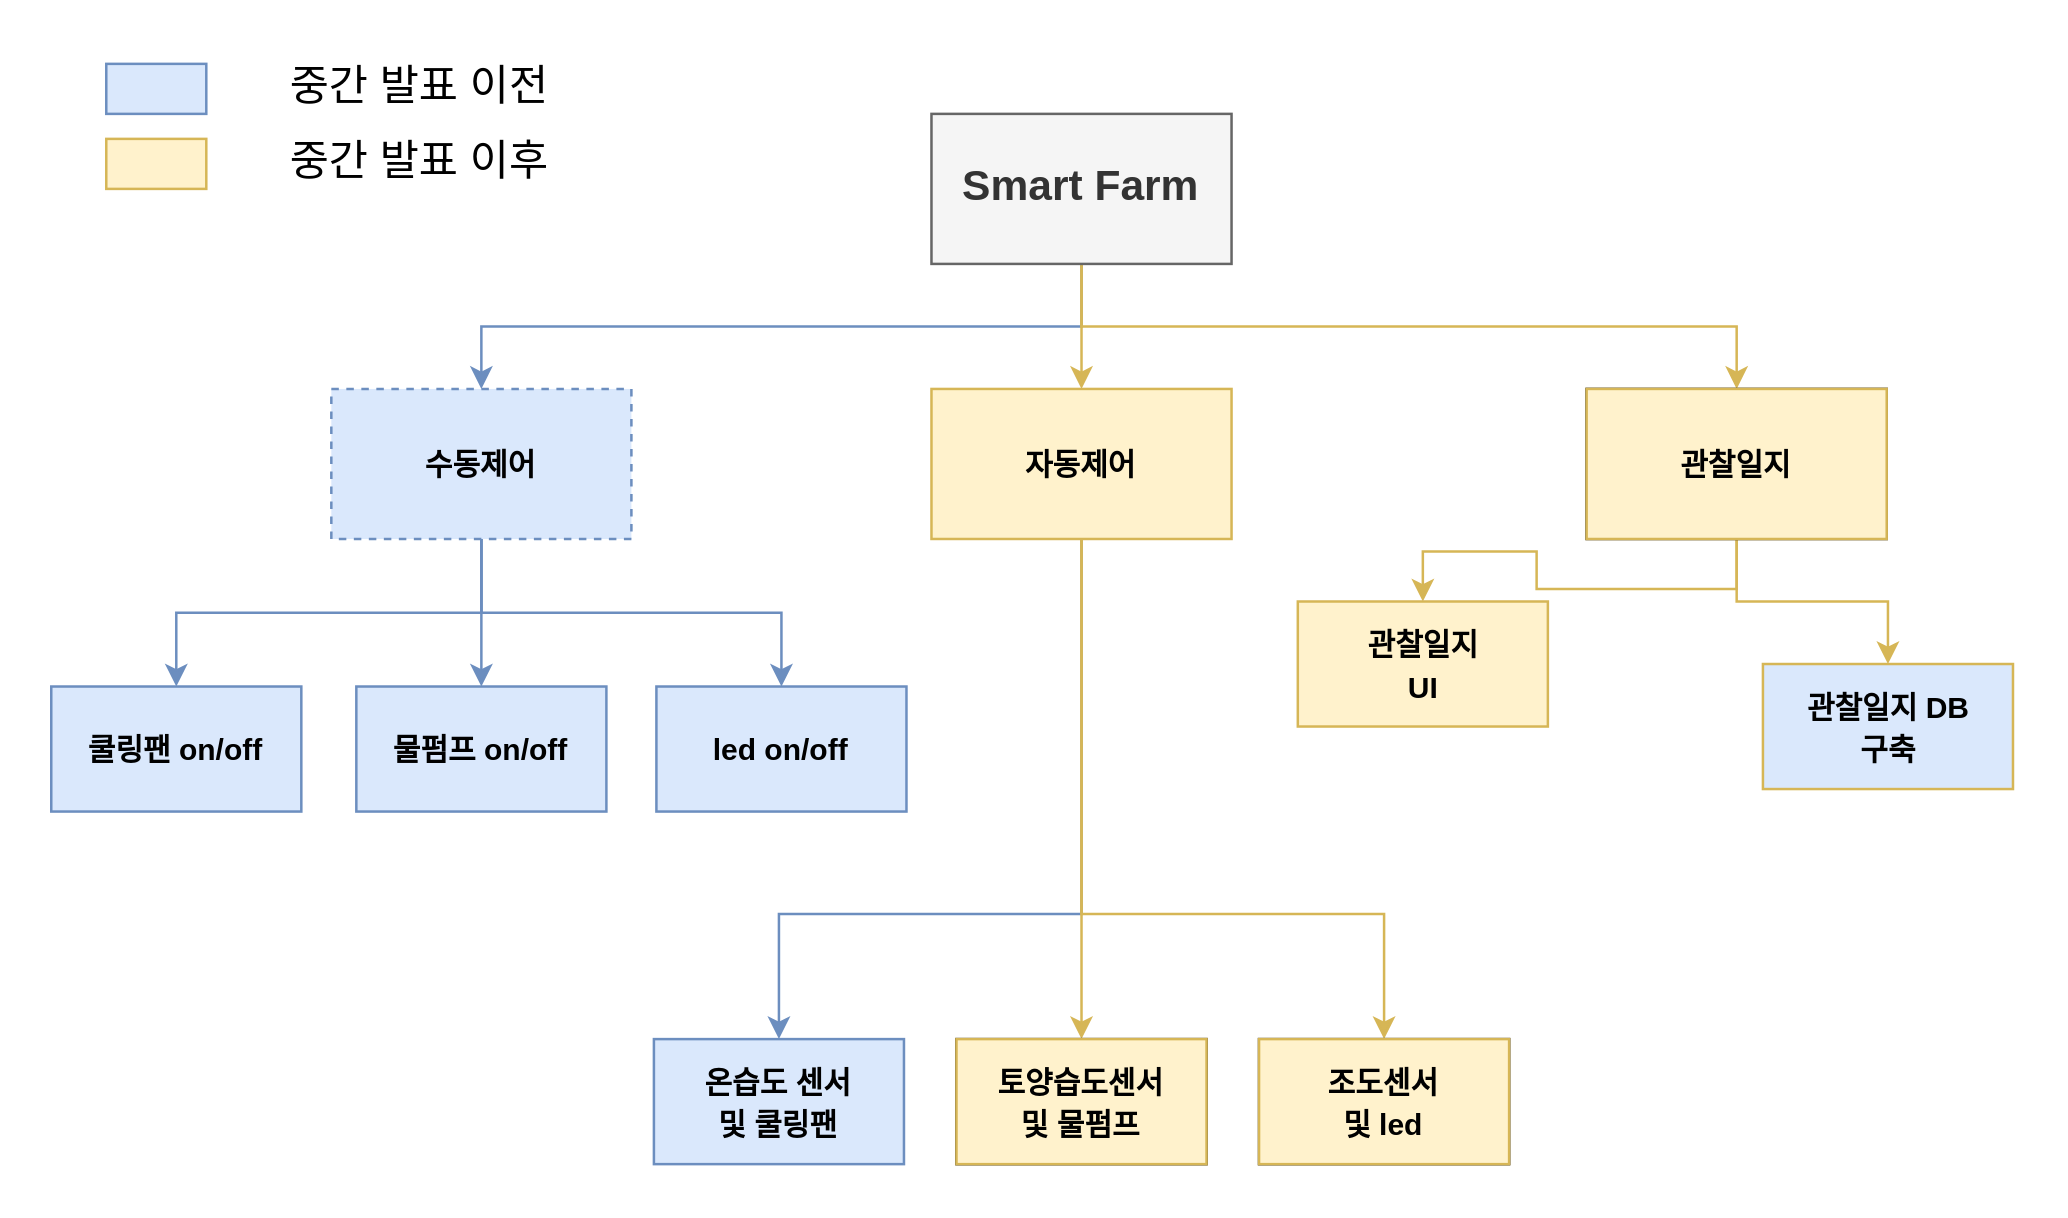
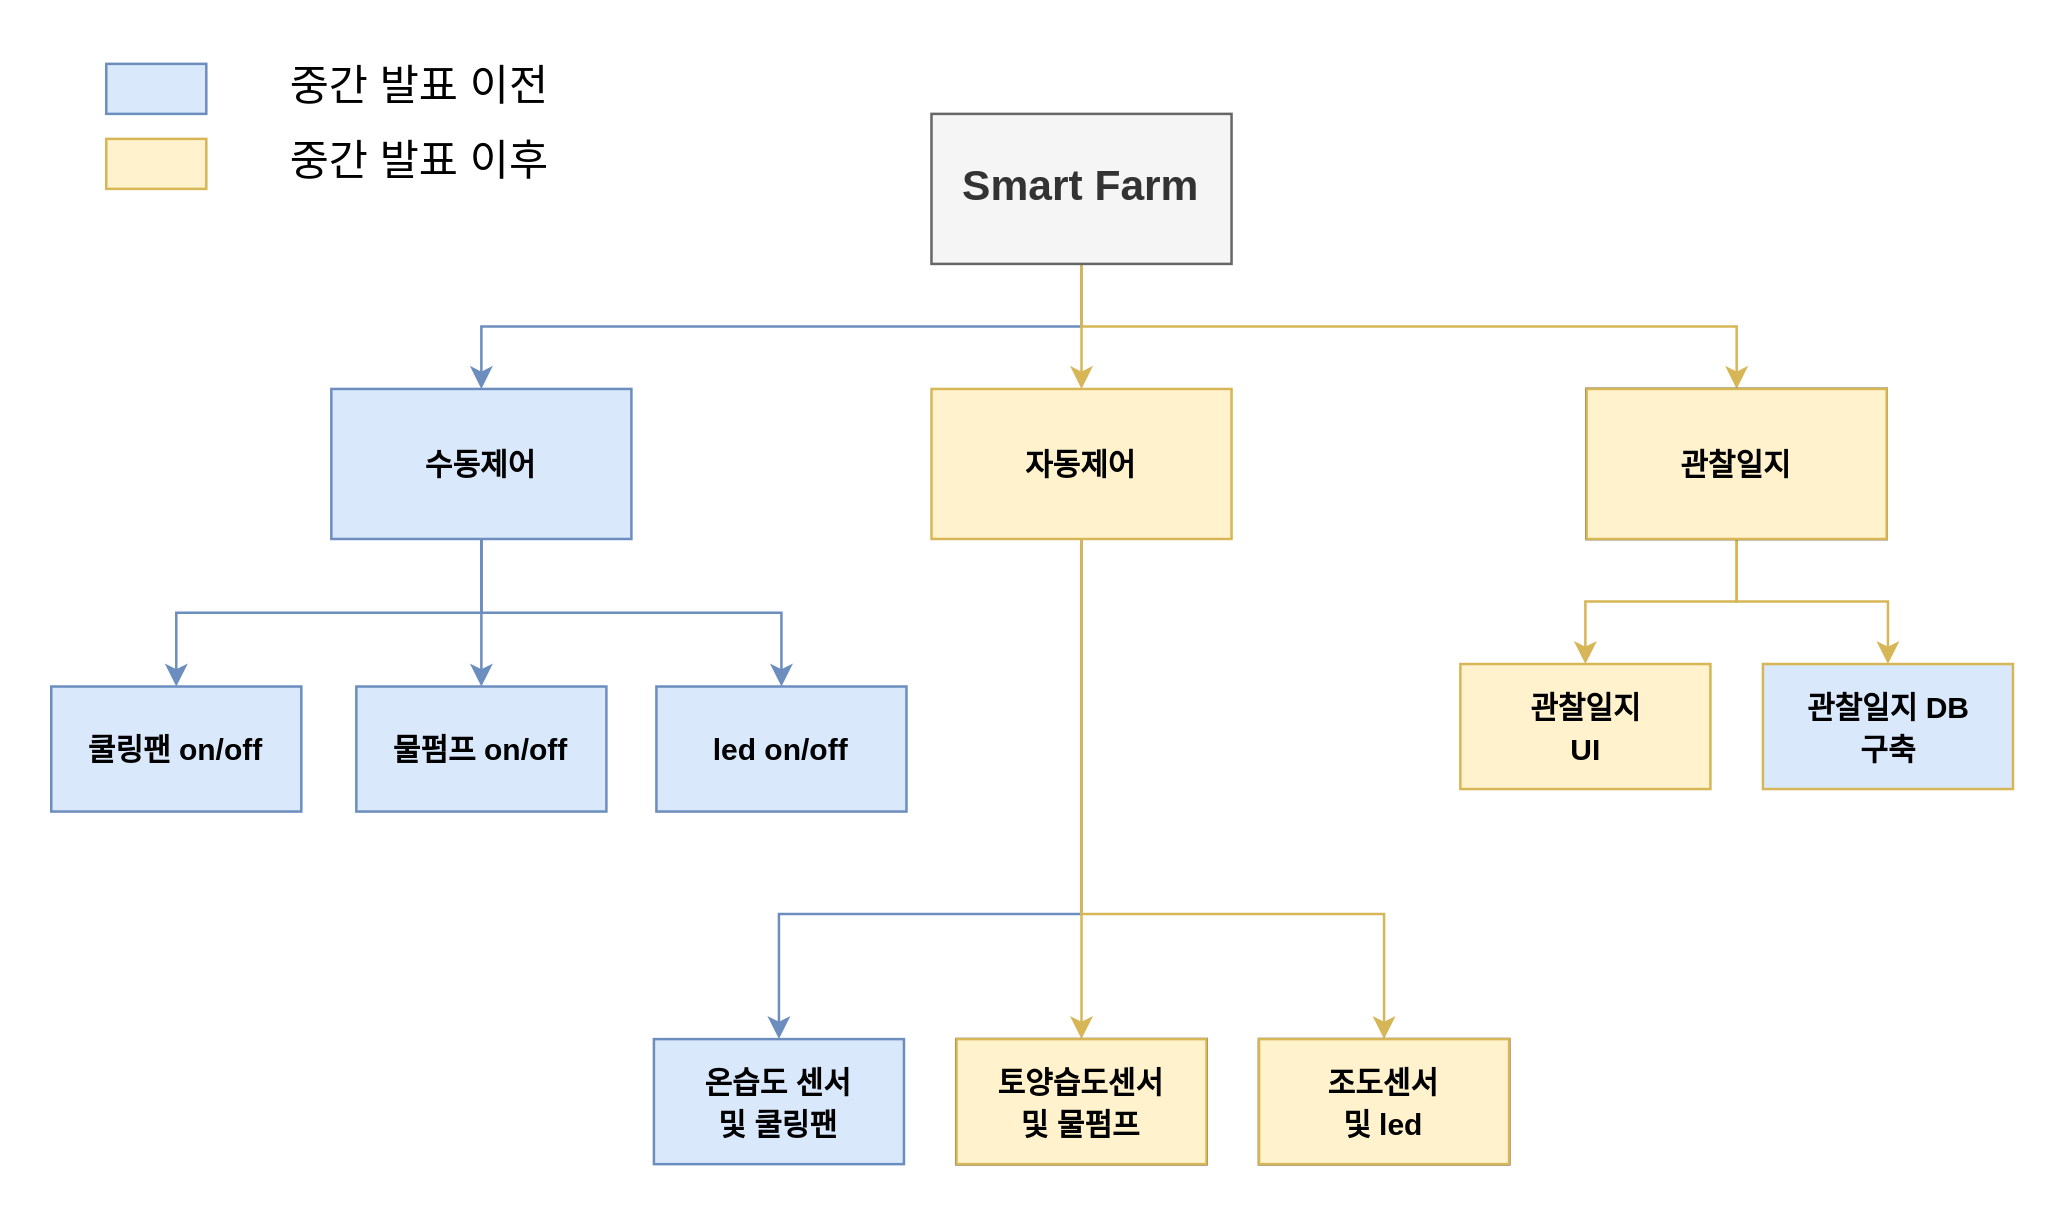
- <mxCell id="9" value="&lt;span style=&quot;font-size: 12px;&quot;&gt;수동제어&lt;/span&gt;" style="rounded=0;whiteSpace=wrap;html=1;fontSize=14;strokeWidth=1;strokeColor=#6c8ebf;fillColor=#dae8fc;fontStyle=1;dashed=1;" parent="1" vertex="1"><mxGeometry x="132" y="155" width="120" height="60" as="geometry" /></mxCell>
+ <mxCell id="9" value="&lt;span style=&quot;font-size: 12px;&quot;&gt;수동제어&lt;/span&gt;" style="rounded=0;whiteSpace=wrap;html=1;fontSize=14;strokeWidth=1;strokeColor=#6c8ebf;fillColor=#dae8fc;fontStyle=1" parent="1" vertex="1"><mxGeometry x="132" y="155" width="120" height="60" as="geometry" /></mxCell>
- <mxCell id="23" value="&lt;span style=&quot;font-size: 12px;&quot;&gt;관찰일지&lt;br&gt;UI&lt;br&gt;&lt;/span&gt;" style="rounded=0;whiteSpace=wrap;html=1;fontSize=14;strokeWidth=1;strokeColor=#d6b656;fillColor=#fff2cc;fontStyle=1" parent="1" vertex="1"><mxGeometry x="518.5" y="240" width="100" height="50" as="geometry" /></mxCell>
+ <mxCell id="23" value="&lt;span style=&quot;font-size: 12px;&quot;&gt;관찰일지&lt;br&gt;UI&lt;br&gt;&lt;/span&gt;" style="rounded=0;whiteSpace=wrap;html=1;fontSize=14;strokeWidth=1;strokeColor=#d6b656;fillColor=#fff2cc;fontStyle=1" parent="1" vertex="1"><mxGeometry x="583.5" y="265" width="100" height="50" as="geometry" /></mxCell>
